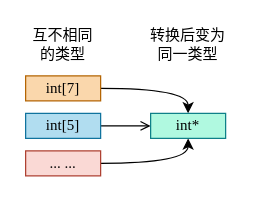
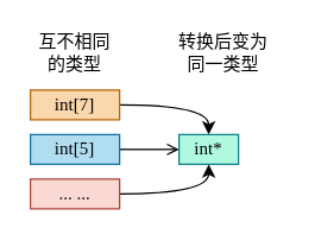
- <mxCell id="9" value="&lt;font face=&quot;consolas&quot;&gt;int*&lt;/font&gt;" style="rounded=0;whiteSpace=wrap;html=1;fillColor=#B0F9E0;strokeColor=#0E8088;" vertex="1" parent="1"><mxGeometry x="120" y="90" width="60" height="20" as="geometry" /></mxCell>
+ <mxCell id="9" value="&lt;font face=&quot;consolas&quot;&gt;int*&lt;/font&gt;" style="rounded=0;whiteSpace=wrap;html=1;fillColor=#B0F9E0;strokeColor=#0E8088;" vertex="1" parent="1"><mxGeometry x="120" y="90" width="40" height="20" as="geometry" /></mxCell>
